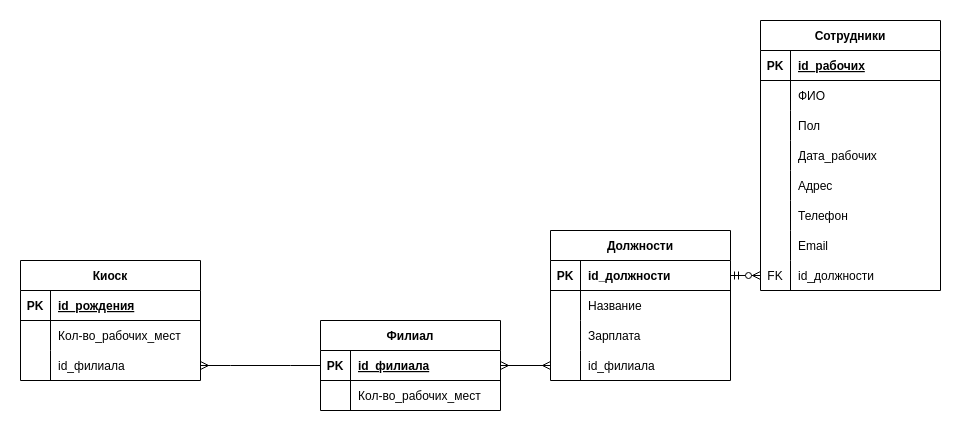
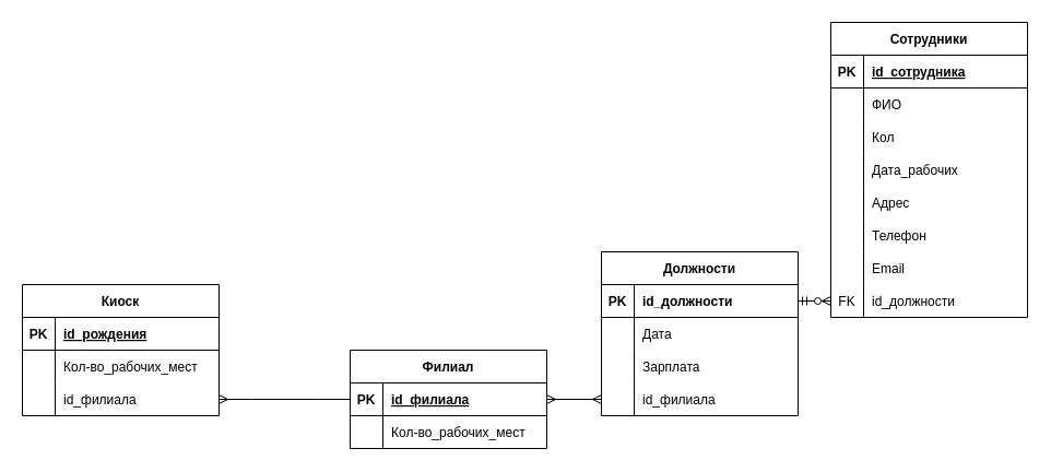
- <mxCell id="18" value="id_рабочих" style="shape=partialRectangle;connectable=0;fillColor=none;top=0;left=0;bottom=0;right=0;align=left;spacingLeft=6;fontStyle=5;overflow=hidden;" vertex="1" parent="16"><mxGeometry x="30" width="150" height="30" as="geometry"><mxRectangle width="150" height="30" as="alternateBounds" /></mxGeometry></mxCell>
+ <mxCell id="18" value="id_сотрудника" style="shape=partialRectangle;connectable=0;fillColor=none;top=0;left=0;bottom=0;right=0;align=left;spacingLeft=6;fontStyle=5;overflow=hidden;" vertex="1" parent="16"><mxGeometry x="30" width="150" height="30" as="geometry"><mxRectangle width="150" height="30" as="alternateBounds" /></mxGeometry></mxCell>
- <mxCell id="24" value="Пол" style="shape=partialRectangle;connectable=0;fillColor=none;top=0;left=0;bottom=0;right=0;align=left;spacingLeft=6;overflow=hidden;" vertex="1" parent="22"><mxGeometry x="30" width="150" height="30" as="geometry"><mxRectangle width="150" height="30" as="alternateBounds" /></mxGeometry></mxCell>
+ <mxCell id="24" value="Кол" style="shape=partialRectangle;connectable=0;fillColor=none;top=0;left=0;bottom=0;right=0;align=left;spacingLeft=6;overflow=hidden;" vertex="1" parent="22"><mxGeometry x="30" width="150" height="30" as="geometry"><mxRectangle width="150" height="30" as="alternateBounds" /></mxGeometry></mxCell>
- <mxCell id="8" value="Название" style="shape=partialRectangle;connectable=0;fillColor=none;top=0;left=0;bottom=0;right=0;align=left;spacingLeft=6;overflow=hidden;" parent="6" vertex="1"><mxGeometry x="30" width="150" height="30" as="geometry"><mxRectangle width="150" height="30" as="alternateBounds" /></mxGeometry></mxCell>
+ <mxCell id="8" value="Дата" style="shape=partialRectangle;connectable=0;fillColor=none;top=0;left=0;bottom=0;right=0;align=left;spacingLeft=6;overflow=hidden;" parent="6" vertex="1"><mxGeometry x="30" width="150" height="30" as="geometry"><mxRectangle width="150" height="30" as="alternateBounds" /></mxGeometry></mxCell>
